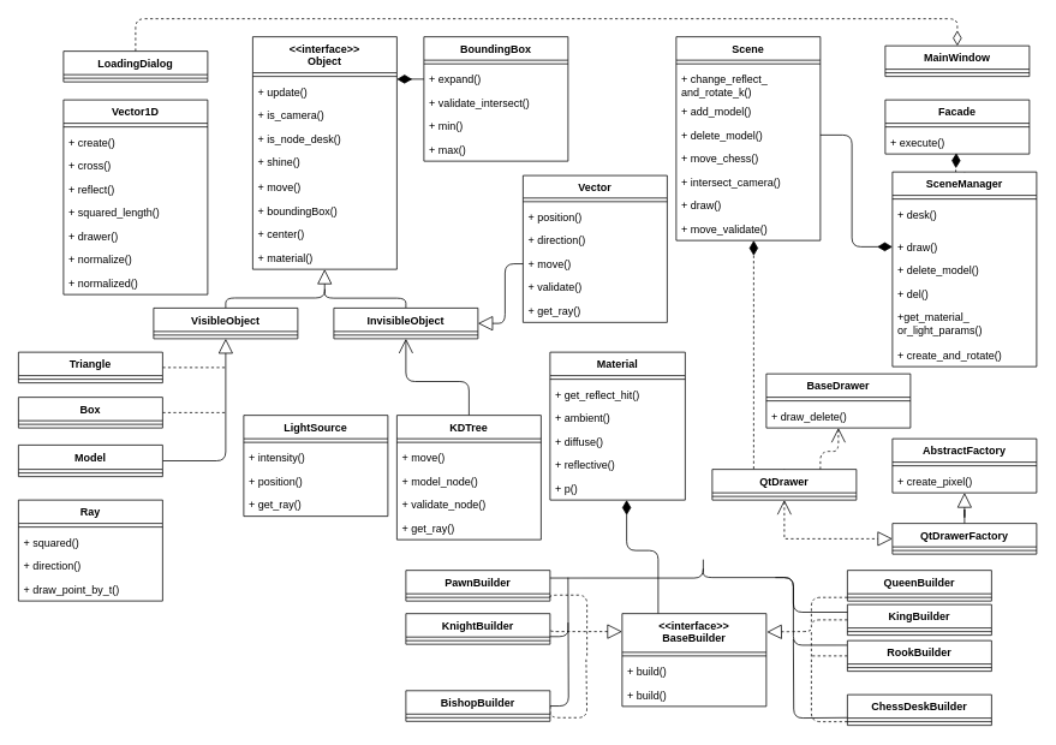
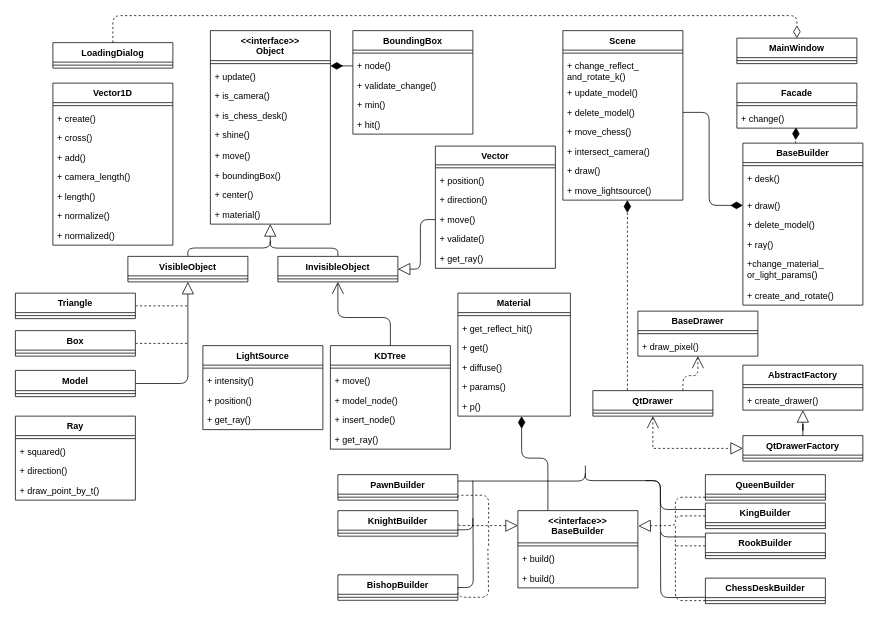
- <mxCell id="52" value="+ expand()&#10;" style="text;strokeColor=none;fillColor=none;align=left;verticalAlign=top;spacingLeft=4;spacingRight=4;overflow=hidden;rotatable=0;points=[[0,0.5],[1,0.5]];portConstraint=eastwest;" parent="49" vertex="1"><mxGeometry y="34" width="160" height="26" as="geometry" /></mxCell>
+ <mxCell id="52" value="+ node()&#10;" style="text;strokeColor=none;fillColor=none;align=left;verticalAlign=top;spacingLeft=4;spacingRight=4;overflow=hidden;rotatable=0;points=[[0,0.5],[1,0.5]];portConstraint=eastwest;" parent="49" vertex="1"><mxGeometry y="34" width="160" height="26" as="geometry" /></mxCell>
- <mxCell id="53" value="+ validate_intersect()&#10;" style="text;strokeColor=none;fillColor=none;align=left;verticalAlign=top;spacingLeft=4;spacingRight=4;overflow=hidden;rotatable=0;points=[[0,0.5],[1,0.5]];portConstraint=eastwest;" parent="49" vertex="1"><mxGeometry y="60" width="160" height="26" as="geometry" /></mxCell>
+ <mxCell id="53" value="+ validate_change()&#10;" style="text;strokeColor=none;fillColor=none;align=left;verticalAlign=top;spacingLeft=4;spacingRight=4;overflow=hidden;rotatable=0;points=[[0,0.5],[1,0.5]];portConstraint=eastwest;" parent="49" vertex="1"><mxGeometry y="60" width="160" height="26" as="geometry" /></mxCell>
- <mxCell id="86" value="+ add_model()&#10;" style="text;strokeColor=none;fillColor=none;align=left;verticalAlign=top;spacingLeft=4;spacingRight=4;overflow=hidden;rotatable=0;points=[[0,0.5],[1,0.5]];portConstraint=eastwest;" parent="83" vertex="1"><mxGeometry y="70" width="160" height="26" as="geometry" /></mxCell>
+ <mxCell id="86" value="+ update_model()&#10;" style="text;strokeColor=none;fillColor=none;align=left;verticalAlign=top;spacingLeft=4;spacingRight=4;overflow=hidden;rotatable=0;points=[[0,0.5],[1,0.5]];portConstraint=eastwest;" parent="83" vertex="1"><mxGeometry y="70" width="160" height="26" as="geometry" /></mxCell>
- <mxCell id="43" value="+ is_node_desk()" style="text;strokeColor=none;fillColor=none;align=left;verticalAlign=top;spacingLeft=4;spacingRight=4;overflow=hidden;rotatable=0;points=[[0,0.5],[1,0.5]];portConstraint=eastwest;" parent="39" vertex="1"><mxGeometry y="100" width="160" height="26" as="geometry" /></mxCell>
+ <mxCell id="43" value="+ is_chess_desk()" style="text;strokeColor=none;fillColor=none;align=left;verticalAlign=top;spacingLeft=4;spacingRight=4;overflow=hidden;rotatable=0;points=[[0,0.5],[1,0.5]];portConstraint=eastwest;" parent="39" vertex="1"><mxGeometry y="100" width="160" height="26" as="geometry" /></mxCell>
- <mxCell id="4" value="+ execute()" style="text;strokeColor=none;fillColor=none;align=left;verticalAlign=top;spacingLeft=4;spacingRight=4;overflow=hidden;rotatable=0;points=[[0,0.5],[1,0.5]];portConstraint=eastwest;" parent="2" vertex="1"><mxGeometry y="34" width="160" height="26" as="geometry" /></mxCell>
+ <mxCell id="4" value="+ change()" style="text;strokeColor=none;fillColor=none;align=left;verticalAlign=top;spacingLeft=4;spacingRight=4;overflow=hidden;rotatable=0;points=[[0,0.5],[1,0.5]];portConstraint=eastwest;" parent="2" vertex="1"><mxGeometry y="34" width="160" height="26" as="geometry" /></mxCell>
- <mxCell id="55" value="+ max()&#10;" style="text;strokeColor=none;fillColor=none;align=left;verticalAlign=top;spacingLeft=4;spacingRight=4;overflow=hidden;rotatable=0;points=[[0,0.5],[1,0.5]];portConstraint=eastwest;" parent="49" vertex="1"><mxGeometry y="112" width="160" height="26" as="geometry" /></mxCell>
+ <mxCell id="55" value="+ hit()&#10;" style="text;strokeColor=none;fillColor=none;align=left;verticalAlign=top;spacingLeft=4;spacingRight=4;overflow=hidden;rotatable=0;points=[[0,0.5],[1,0.5]];portConstraint=eastwest;" parent="49" vertex="1"><mxGeometry y="112" width="160" height="26" as="geometry" /></mxCell>
- <mxCell id="6" value="SceneManager" style="swimlane;fontStyle=1;align=center;verticalAlign=top;childLayout=stackLayout;horizontal=1;startSize=26;horizontalStack=0;resizeParent=1;resizeParentMax=0;resizeLast=0;collapsible=1;marginBottom=0;" parent="1" vertex="1"><mxGeometry x="990" y="190" width="160" height="216" as="geometry" /></mxCell>
+ <mxCell id="6" value="BaseBuilder" style="swimlane;fontStyle=1;align=center;verticalAlign=top;childLayout=stackLayout;horizontal=1;startSize=26;horizontalStack=0;resizeParent=1;resizeParentMax=0;resizeLast=0;collapsible=1;marginBottom=0;" parent="1" vertex="1"><mxGeometry x="990" y="190" width="160" height="216" as="geometry" /></mxCell>
- <mxCell id="102" value="+ reflect()" style="text;strokeColor=none;fillColor=none;align=left;verticalAlign=top;spacingLeft=4;spacingRight=4;overflow=hidden;rotatable=0;points=[[0,0.5],[1,0.5]];portConstraint=eastwest;" parent="98" vertex="1"><mxGeometry y="86" width="160" height="26" as="geometry" /></mxCell>
+ <mxCell id="102" value="+ add()" style="text;strokeColor=none;fillColor=none;align=left;verticalAlign=top;spacingLeft=4;spacingRight=4;overflow=hidden;rotatable=0;points=[[0,0.5],[1,0.5]];portConstraint=eastwest;" parent="98" vertex="1"><mxGeometry y="86" width="160" height="26" as="geometry" /></mxCell>
- <mxCell id="103" value="+ squared_length()" style="text;strokeColor=none;fillColor=none;align=left;verticalAlign=top;spacingLeft=4;spacingRight=4;overflow=hidden;rotatable=0;points=[[0,0.5],[1,0.5]];portConstraint=eastwest;" parent="98" vertex="1"><mxGeometry y="112" width="160" height="26" as="geometry" /></mxCell>
+ <mxCell id="103" value="+ camera_length()" style="text;strokeColor=none;fillColor=none;align=left;verticalAlign=top;spacingLeft=4;spacingRight=4;overflow=hidden;rotatable=0;points=[[0,0.5],[1,0.5]];portConstraint=eastwest;" parent="98" vertex="1"><mxGeometry y="112" width="160" height="26" as="geometry" /></mxCell>
- <mxCell id="91" value="+ move_validate()&#10;" style="text;strokeColor=none;fillColor=none;align=left;verticalAlign=top;spacingLeft=4;spacingRight=4;overflow=hidden;rotatable=0;points=[[0,0.5],[1,0.5]];portConstraint=eastwest;" parent="83" vertex="1"><mxGeometry y="200" width="160" height="26" as="geometry" /></mxCell>
+ <mxCell id="91" value="+ move_lightsource()&#10;" style="text;strokeColor=none;fillColor=none;align=left;verticalAlign=top;spacingLeft=4;spacingRight=4;overflow=hidden;rotatable=0;points=[[0,0.5],[1,0.5]];portConstraint=eastwest;" parent="83" vertex="1"><mxGeometry y="200" width="160" height="26" as="geometry" /></mxCell>
- <mxCell id="104" value="+ drawer()" style="text;strokeColor=none;fillColor=none;align=left;verticalAlign=top;spacingLeft=4;spacingRight=4;overflow=hidden;rotatable=0;points=[[0,0.5],[1,0.5]];portConstraint=eastwest;" parent="98" vertex="1"><mxGeometry y="138" width="160" height="26" as="geometry" /></mxCell>
+ <mxCell id="104" value="+ length()" style="text;strokeColor=none;fillColor=none;align=left;verticalAlign=top;spacingLeft=4;spacingRight=4;overflow=hidden;rotatable=0;points=[[0,0.5],[1,0.5]];portConstraint=eastwest;" parent="98" vertex="1"><mxGeometry y="138" width="160" height="26" as="geometry" /></mxCell>
- <mxCell id="11" value="+ del()&#10;" style="text;strokeColor=none;fillColor=none;align=left;verticalAlign=top;spacingLeft=4;spacingRight=4;overflow=hidden;rotatable=0;points=[[0,0.5],[1,0.5]];portConstraint=eastwest;" parent="6" vertex="1"><mxGeometry y="122" width="160" height="26" as="geometry" /></mxCell>
+ <mxCell id="11" value="+ ray()&#10;" style="text;strokeColor=none;fillColor=none;align=left;verticalAlign=top;spacingLeft=4;spacingRight=4;overflow=hidden;rotatable=0;points=[[0,0.5],[1,0.5]];portConstraint=eastwest;" parent="6" vertex="1"><mxGeometry y="122" width="160" height="26" as="geometry" /></mxCell>
- <mxCell id="12" value="+get_material_&#10;or_light_params()&#10;" style="text;strokeColor=none;fillColor=none;align=left;verticalAlign=top;spacingLeft=4;spacingRight=4;overflow=hidden;rotatable=0;points=[[0,0.5],[1,0.5]];portConstraint=eastwest;" parent="6" vertex="1"><mxGeometry y="148" width="160" height="42" as="geometry" /></mxCell>
+ <mxCell id="12" value="+change_material_&#10;or_light_params()&#10;" style="text;strokeColor=none;fillColor=none;align=left;verticalAlign=top;spacingLeft=4;spacingRight=4;overflow=hidden;rotatable=0;points=[[0,0.5],[1,0.5]];portConstraint=eastwest;" parent="6" vertex="1"><mxGeometry y="148" width="160" height="42" as="geometry" /></mxCell>
- <mxCell id="138" value="+ draw_delete()" style="text;strokeColor=none;fillColor=none;align=left;verticalAlign=top;spacingLeft=4;spacingRight=4;overflow=hidden;rotatable=0;points=[[0,0.5],[1,0.5]];portConstraint=eastwest;" parent="136" vertex="1"><mxGeometry y="34" width="160" height="26" as="geometry" /></mxCell>
+ <mxCell id="138" value="+ draw_pixel()" style="text;strokeColor=none;fillColor=none;align=left;verticalAlign=top;spacingLeft=4;spacingRight=4;overflow=hidden;rotatable=0;points=[[0,0.5],[1,0.5]];portConstraint=eastwest;" parent="136" vertex="1"><mxGeometry y="34" width="160" height="26" as="geometry" /></mxCell>
- <mxCell id="78" value="+ ambient()" style="text;strokeColor=none;fillColor=none;align=left;verticalAlign=top;spacingLeft=4;spacingRight=4;overflow=hidden;rotatable=0;points=[[0,0.5],[1,0.5]];portConstraint=eastwest;" parent="75" vertex="1"><mxGeometry y="60" width="150" height="26" as="geometry" /></mxCell>
+ <mxCell id="78" value="+ get()" style="text;strokeColor=none;fillColor=none;align=left;verticalAlign=top;spacingLeft=4;spacingRight=4;overflow=hidden;rotatable=0;points=[[0,0.5],[1,0.5]];portConstraint=eastwest;" parent="75" vertex="1"><mxGeometry y="60" width="150" height="26" as="geometry" /></mxCell>
- <mxCell id="80" value="+ reflective()" style="text;strokeColor=none;fillColor=none;align=left;verticalAlign=top;spacingLeft=4;spacingRight=4;overflow=hidden;rotatable=0;points=[[0,0.5],[1,0.5]];portConstraint=eastwest;" parent="75" vertex="1"><mxGeometry y="112" width="150" height="26" as="geometry" /></mxCell>
+ <mxCell id="80" value="+ params()" style="text;strokeColor=none;fillColor=none;align=left;verticalAlign=top;spacingLeft=4;spacingRight=4;overflow=hidden;rotatable=0;points=[[0,0.5],[1,0.5]];portConstraint=eastwest;" parent="75" vertex="1"><mxGeometry y="112" width="150" height="26" as="geometry" /></mxCell>
- <mxCell id="144" value="+ create_pixel()" style="text;strokeColor=none;fillColor=none;align=left;verticalAlign=top;spacingLeft=4;spacingRight=4;overflow=hidden;rotatable=0;points=[[0,0.5],[1,0.5]];portConstraint=eastwest;" parent="142" vertex="1"><mxGeometry y="34" width="160" height="26" as="geometry" /></mxCell>
+ <mxCell id="144" value="+ create_drawer()" style="text;strokeColor=none;fillColor=none;align=left;verticalAlign=top;spacingLeft=4;spacingRight=4;overflow=hidden;rotatable=0;points=[[0,0.5],[1,0.5]];portConstraint=eastwest;" parent="142" vertex="1"><mxGeometry y="34" width="160" height="26" as="geometry" /></mxCell>
- <mxCell id="128" value="+ validate_node()" style="text;strokeColor=none;fillColor=none;align=left;verticalAlign=top;spacingLeft=4;spacingRight=4;overflow=hidden;rotatable=0;points=[[0,0.5],[1,0.5]];portConstraint=eastwest;" parent="124" vertex="1"><mxGeometry y="86" width="160" height="26" as="geometry" /></mxCell>
+ <mxCell id="128" value="+ insert_node()" style="text;strokeColor=none;fillColor=none;align=left;verticalAlign=top;spacingLeft=4;spacingRight=4;overflow=hidden;rotatable=0;points=[[0,0.5],[1,0.5]];portConstraint=eastwest;" parent="124" vertex="1"><mxGeometry y="86" width="160" height="26" as="geometry" /></mxCell>
